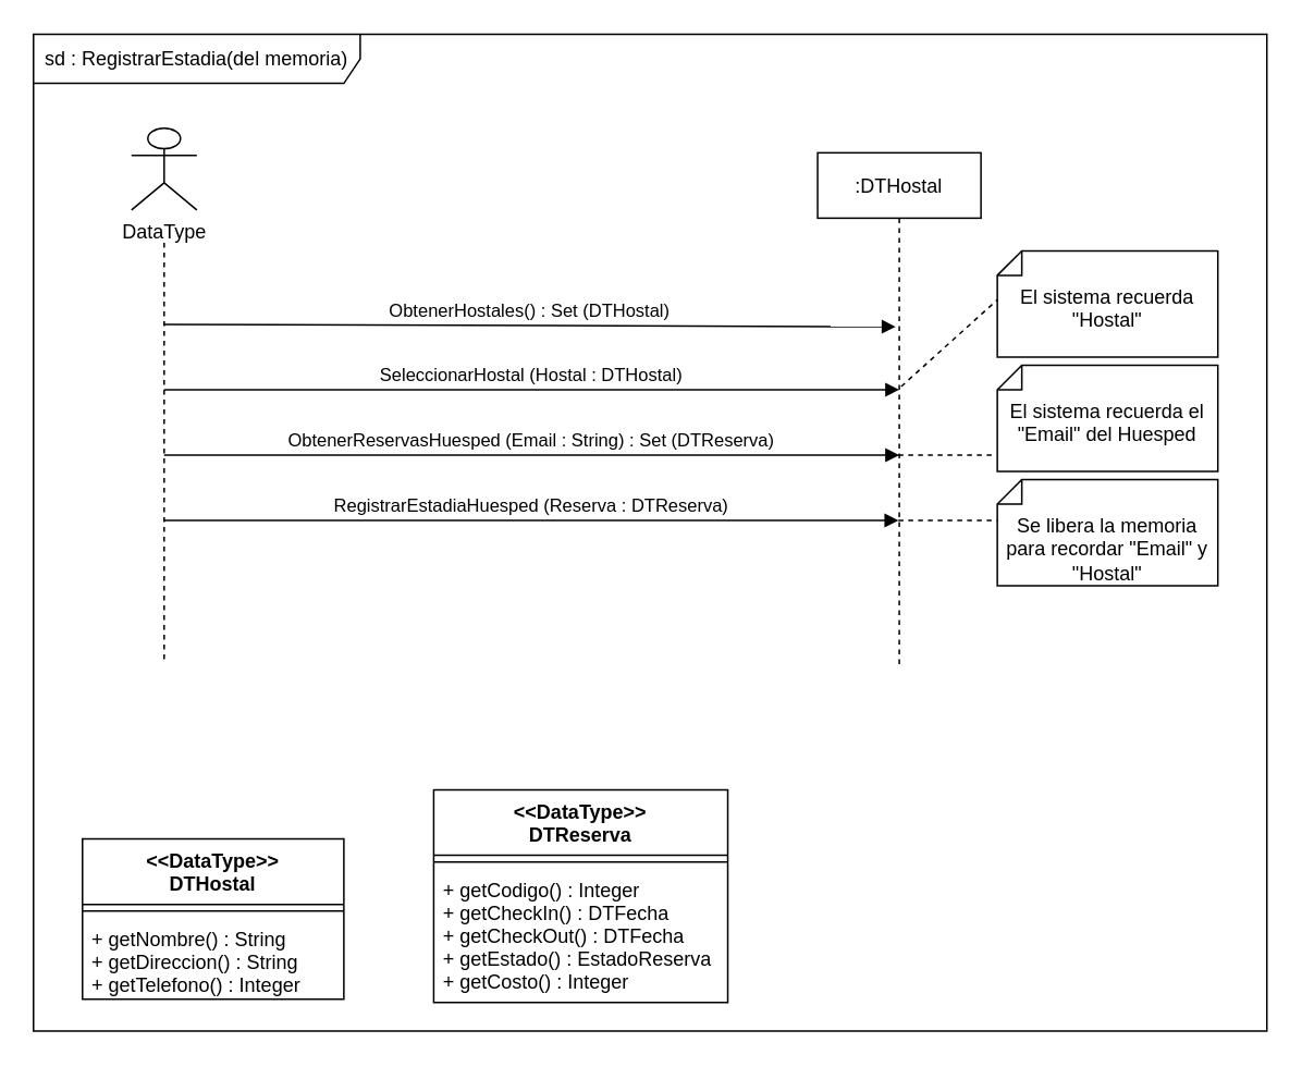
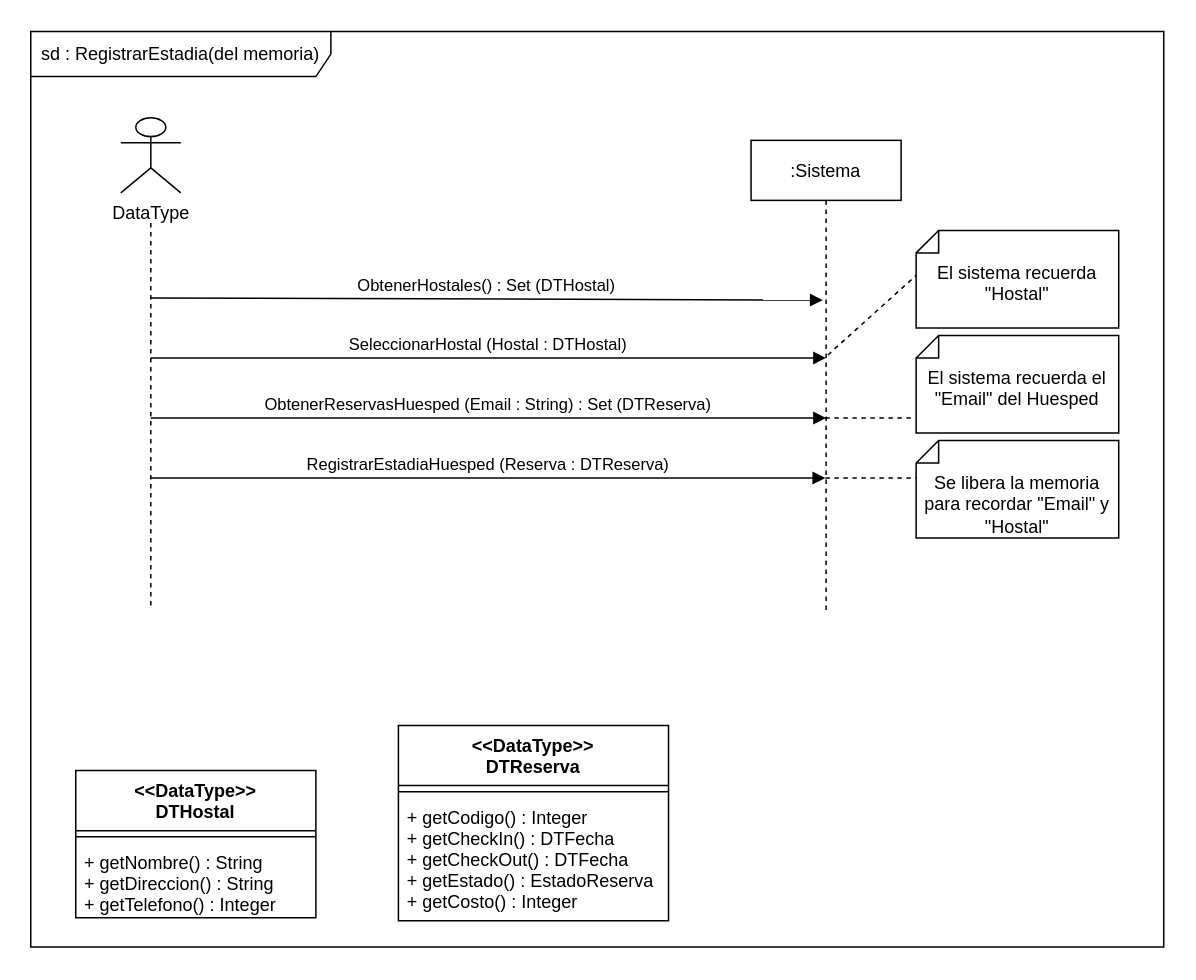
- <mxCell id="3" value=":DTHostal" style="shape=umlLifeline;perimeter=lifelinePerimeter;container=1;collapsible=0;recursiveResize=0;rounded=0;shadow=0;strokeWidth=1;" parent="1" vertex="1"><mxGeometry x="500" y="93" width="100" height="315" as="geometry" /></mxCell>
+ <mxCell id="3" value=":Sistema" style="shape=umlLifeline;perimeter=lifelinePerimeter;container=1;collapsible=0;recursiveResize=0;rounded=0;shadow=0;strokeWidth=1;" parent="1" vertex="1"><mxGeometry x="500" y="93" width="100" height="315" as="geometry" /></mxCell>
